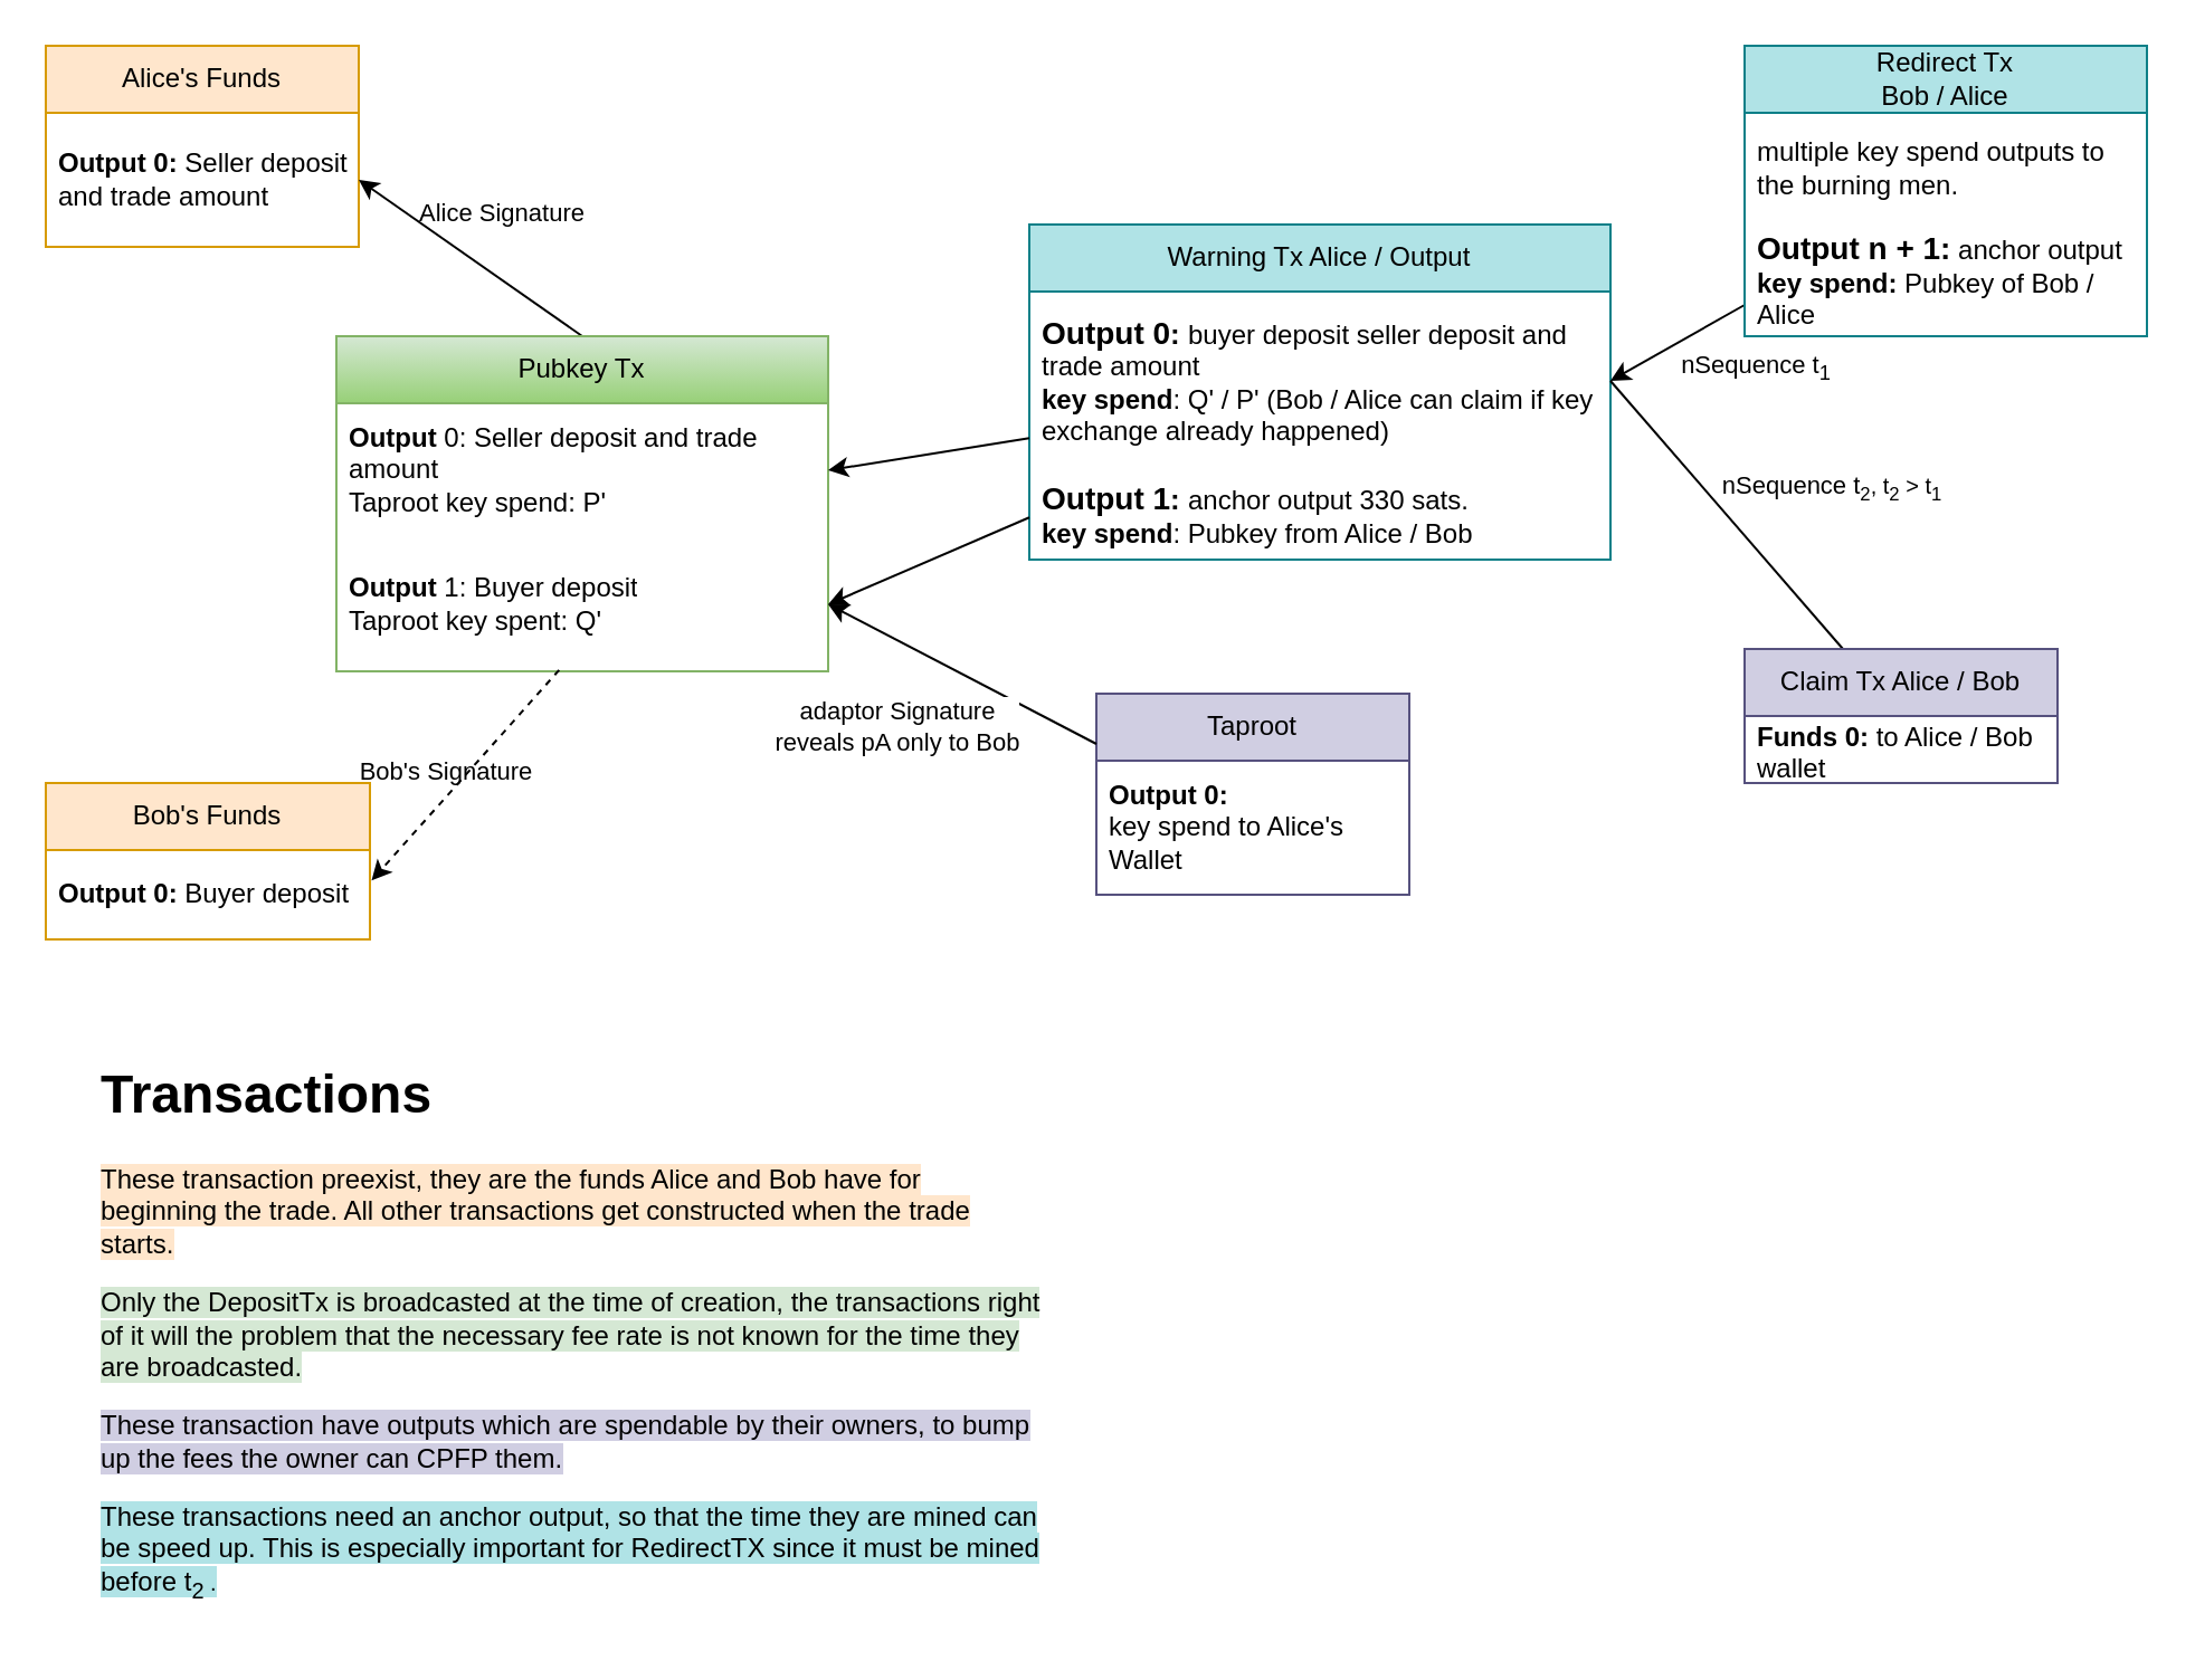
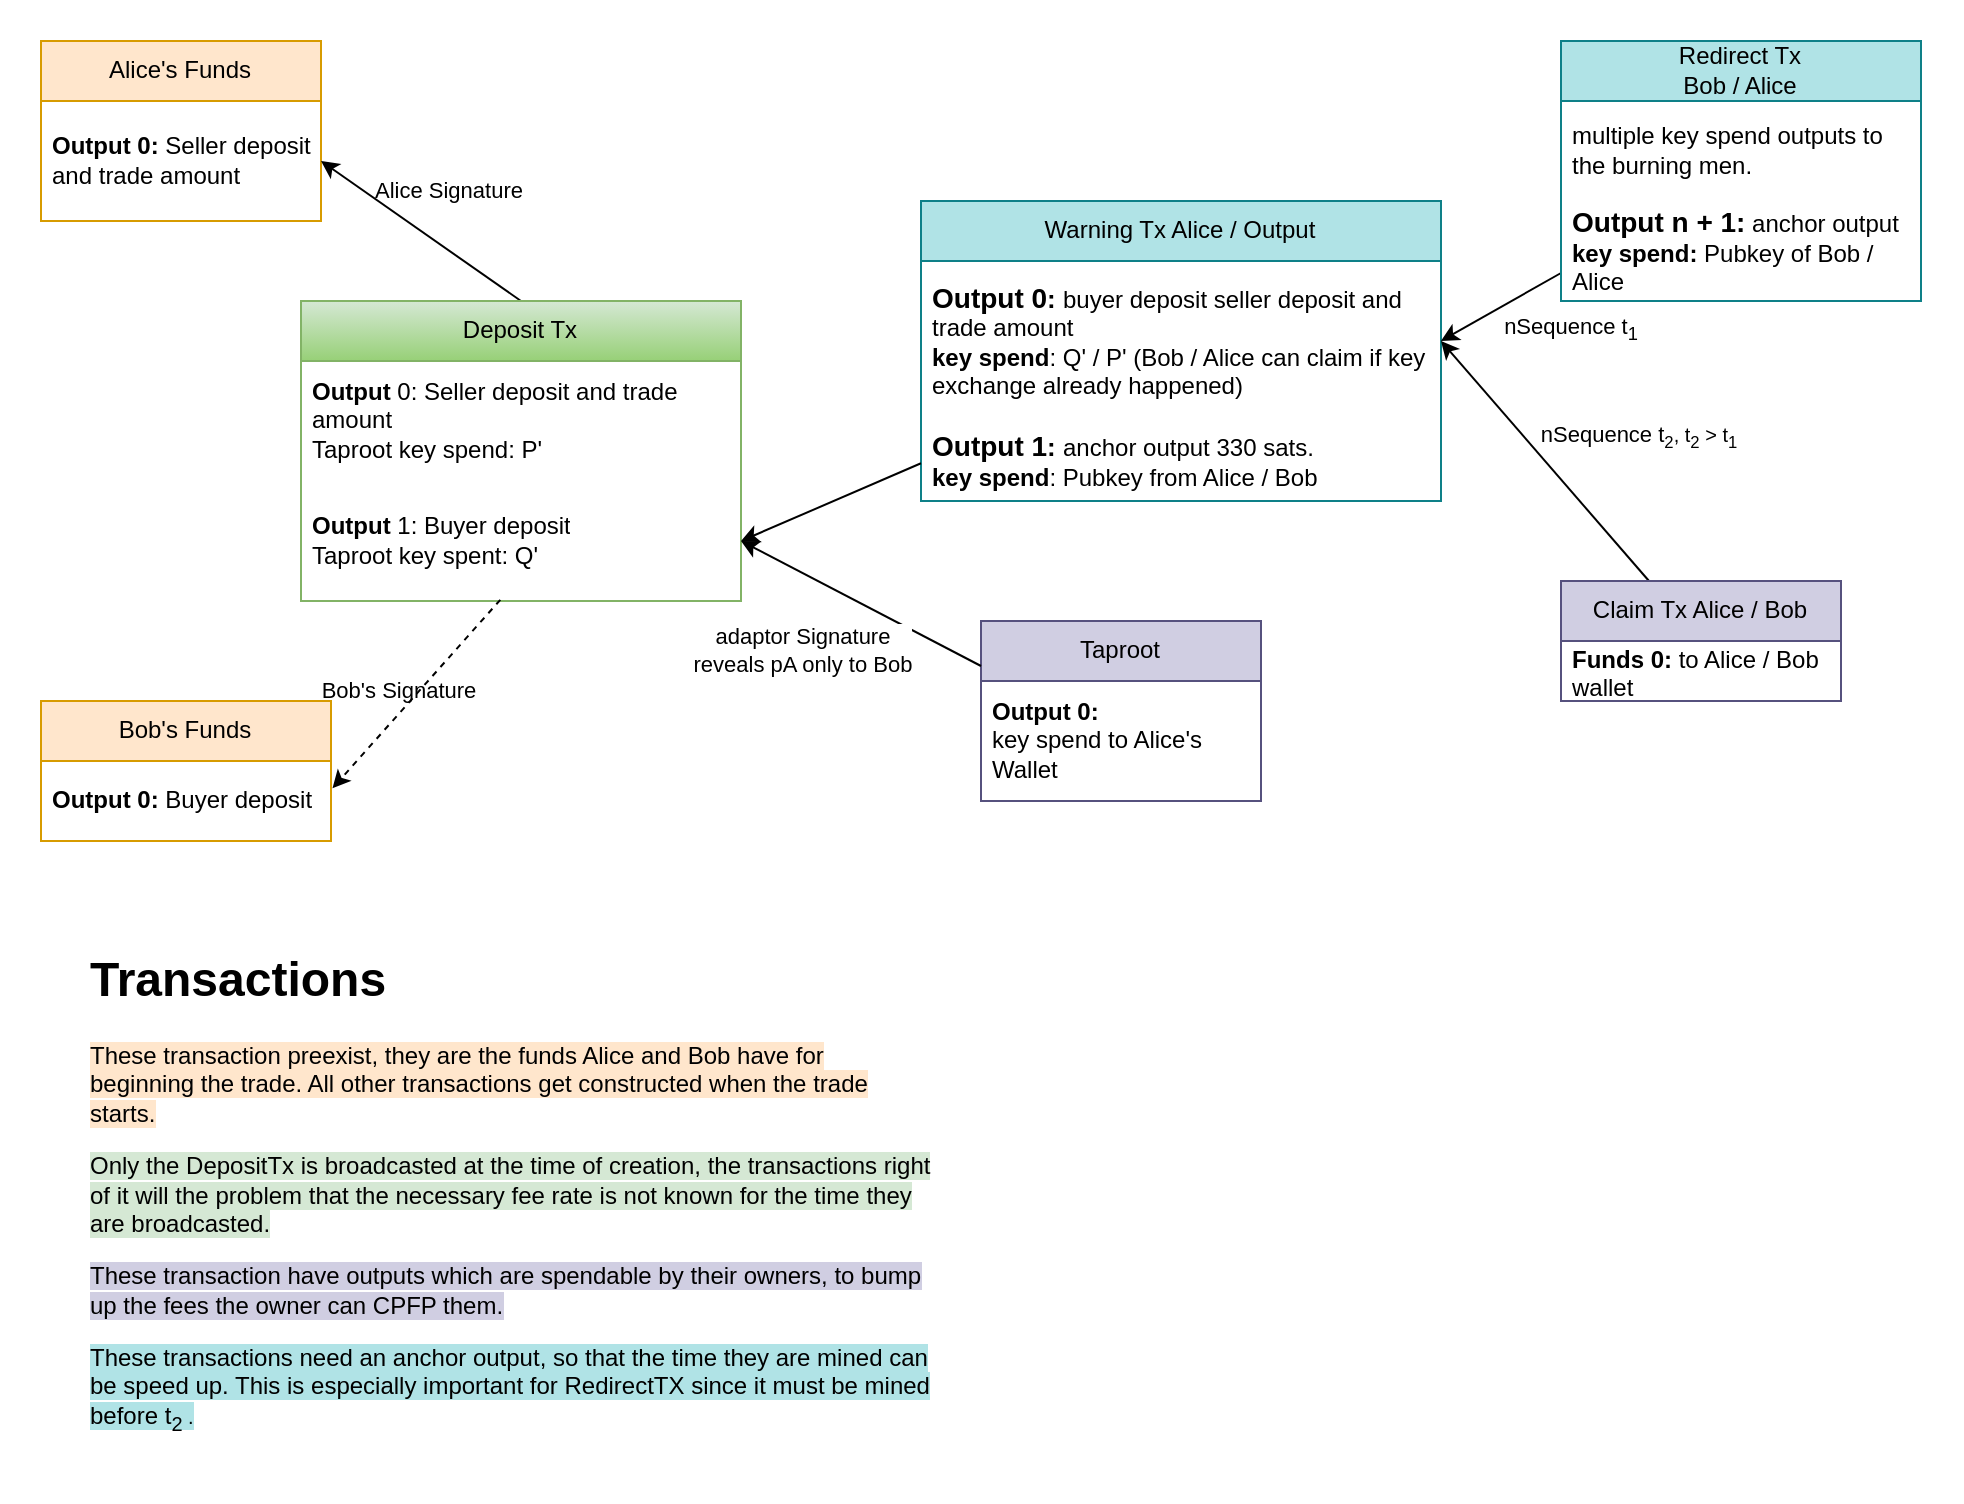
- <mxCell id="8" value="Pubkey Tx" style="swimlane;fontStyle=0;childLayout=stackLayout;horizontal=1;startSize=30;horizontalStack=0;resizeParent=1;resizeParentMax=0;resizeLast=0;collapsible=1;marginBottom=0;whiteSpace=wrap;html=1;labelBackgroundColor=none;fillColor=#d5e8d4;strokeColor=#82b366;gradientColor=#97d077;" parent="1" vertex="1"><mxGeometry x="150" y="150" width="220" height="150" as="geometry" /></mxCell>
+ <mxCell id="8" value="Deposit Tx" style="swimlane;fontStyle=0;childLayout=stackLayout;horizontal=1;startSize=30;horizontalStack=0;resizeParent=1;resizeParentMax=0;resizeLast=0;collapsible=1;marginBottom=0;whiteSpace=wrap;html=1;labelBackgroundColor=none;fillColor=#d5e8d4;strokeColor=#82b366;gradientColor=#97d077;" parent="1" vertex="1"><mxGeometry x="150" y="150" width="220" height="150" as="geometry" /></mxCell>
- <mxCell id="20" style="rounded=0;orthogonalLoop=1;jettySize=auto;html=1;labelBackgroundColor=none;fontColor=default;entryX=1;entryY=0.5;entryDx=0;entryDy=0;endArrow=none;" parent="1" source="29" target="14" edge="1"><mxGeometry relative="1" as="geometry"><mxPoint x="830" y="310" as="sourcePoint" /><mxPoint x="750" y="260" as="targetPoint" /></mxGeometry></mxCell>
+ <mxCell id="20" style="rounded=0;orthogonalLoop=1;jettySize=auto;html=1;labelBackgroundColor=none;fontColor=default;entryX=1;entryY=0.5;entryDx=0;entryDy=0;" parent="1" source="29" target="14" edge="1"><mxGeometry relative="1" as="geometry"><mxPoint x="830" y="310" as="sourcePoint" /><mxPoint x="750" y="260" as="targetPoint" /></mxGeometry></mxCell>
- <mxCell id="16" style="rounded=0;orthogonalLoop=1;jettySize=auto;html=1;entryX=1;entryY=0.5;entryDx=0;entryDy=0;labelBackgroundColor=none;fontColor=default;" parent="1" source="13" target="9" edge="1"><mxGeometry relative="1" as="geometry" /></mxCell>
